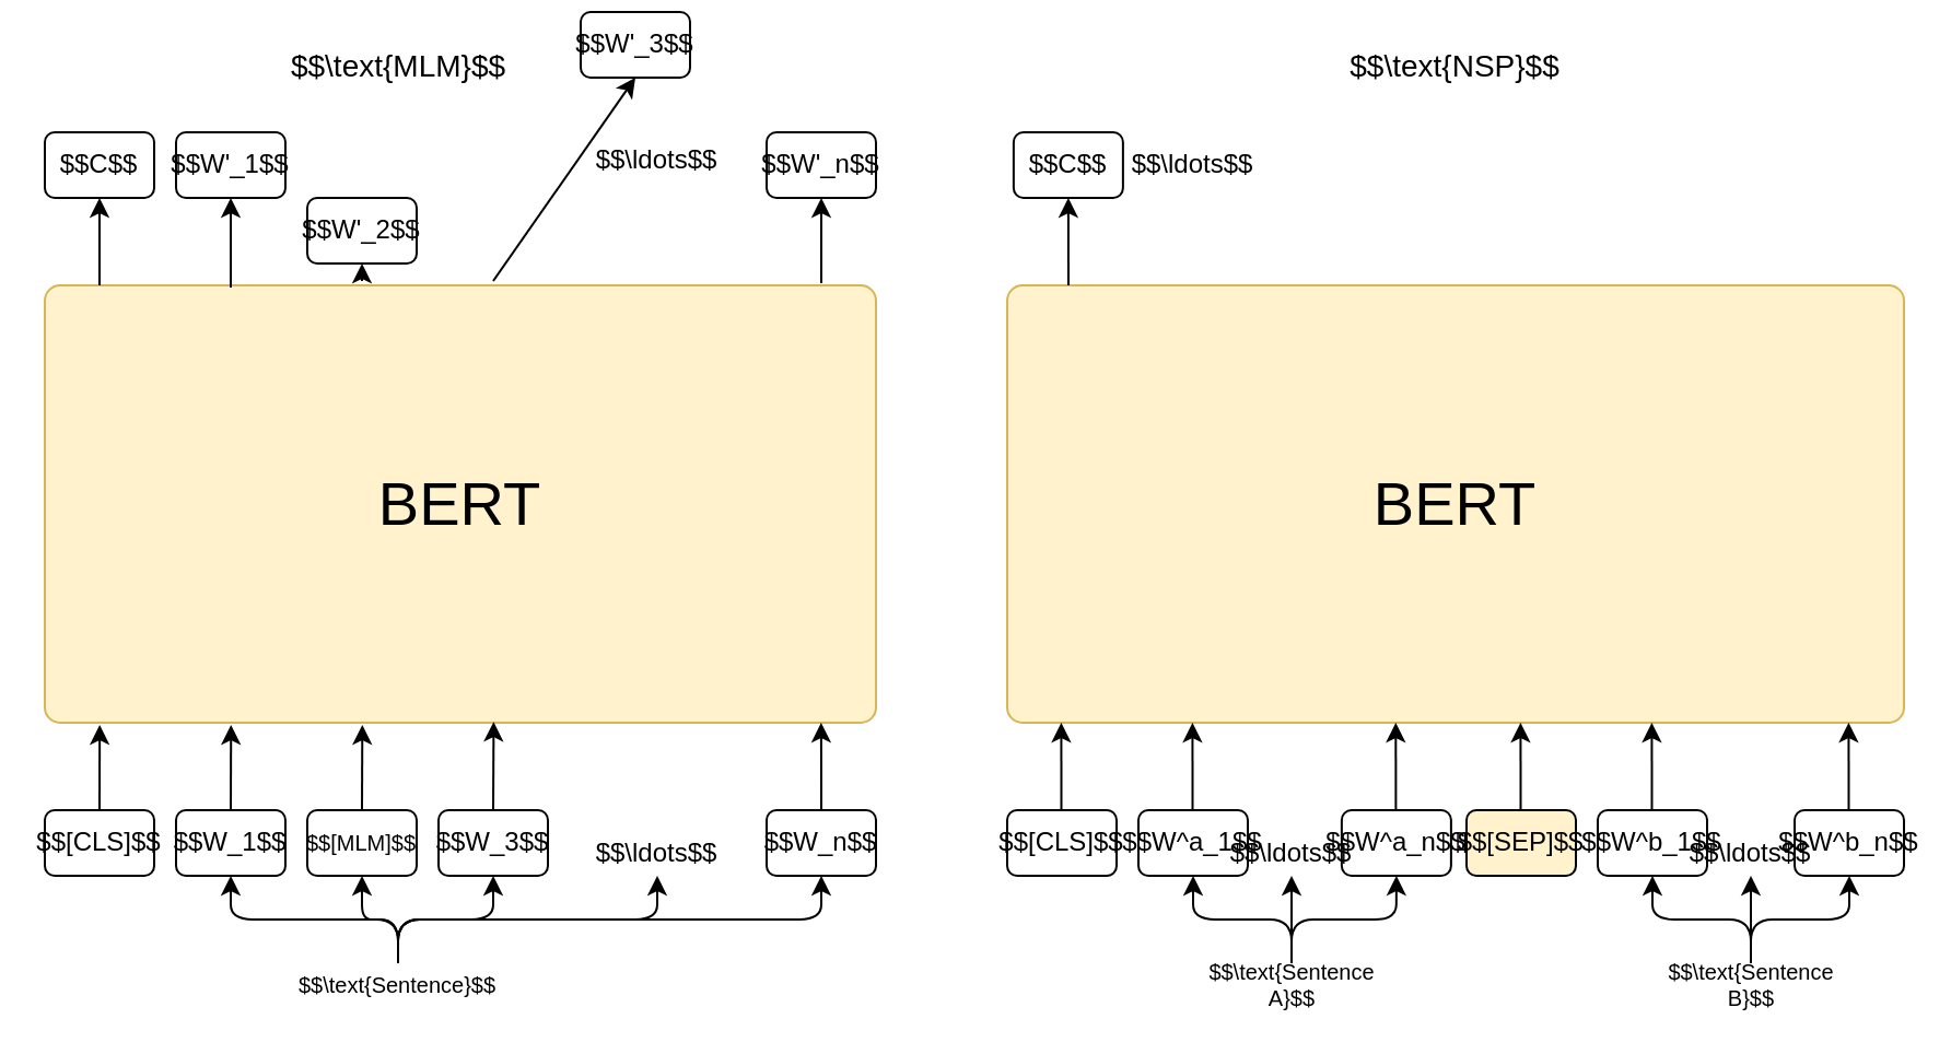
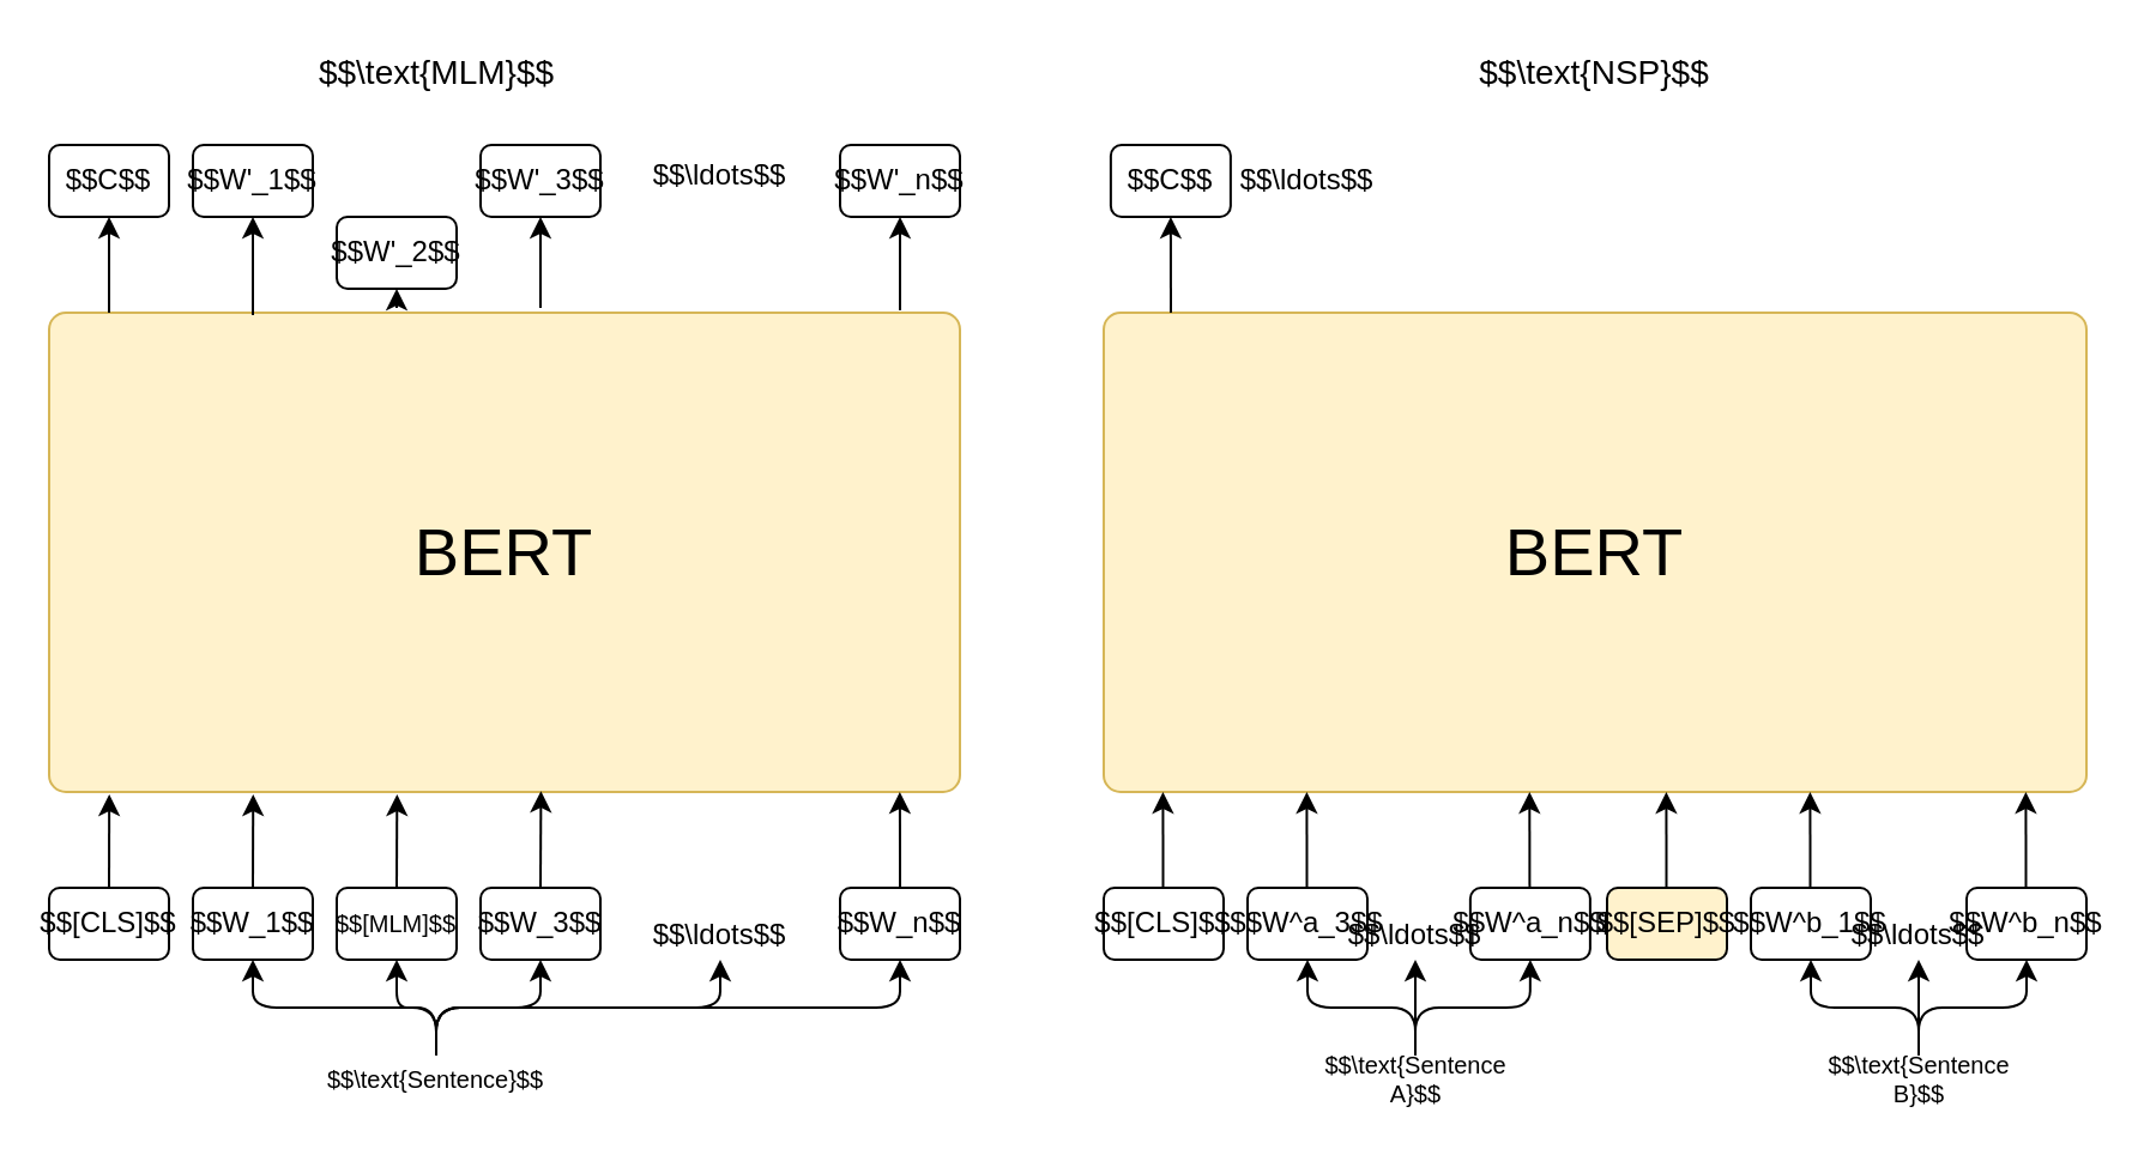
- <mxCell id="15" value="$$W'_3$$" style="whiteSpace=wrap;html=1;strokeWidth=1;rounded=1;" parent="1" vertex="1"><mxGeometry x="265" y="5" width="50" height="30" as="geometry" /></mxCell>
+ <mxCell id="15" value="$$W'_3$$" style="whiteSpace=wrap;html=1;strokeWidth=1;rounded=1;" parent="1" vertex="1"><mxGeometry x="200" y="60" width="50" height="30" as="geometry" /></mxCell>
- <mxCell id="26" value="$$W^a_1$$" style="whiteSpace=wrap;html=1;strokeWidth=1;rounded=1;" parent="1" vertex="1"><mxGeometry x="520" y="370" width="50" height="30" as="geometry" /></mxCell>
+ <mxCell id="26" value="$$W^a_3$$" style="whiteSpace=wrap;html=1;strokeWidth=1;rounded=1;" parent="1" vertex="1"><mxGeometry x="520" y="370" width="50" height="30" as="geometry" /></mxCell>
